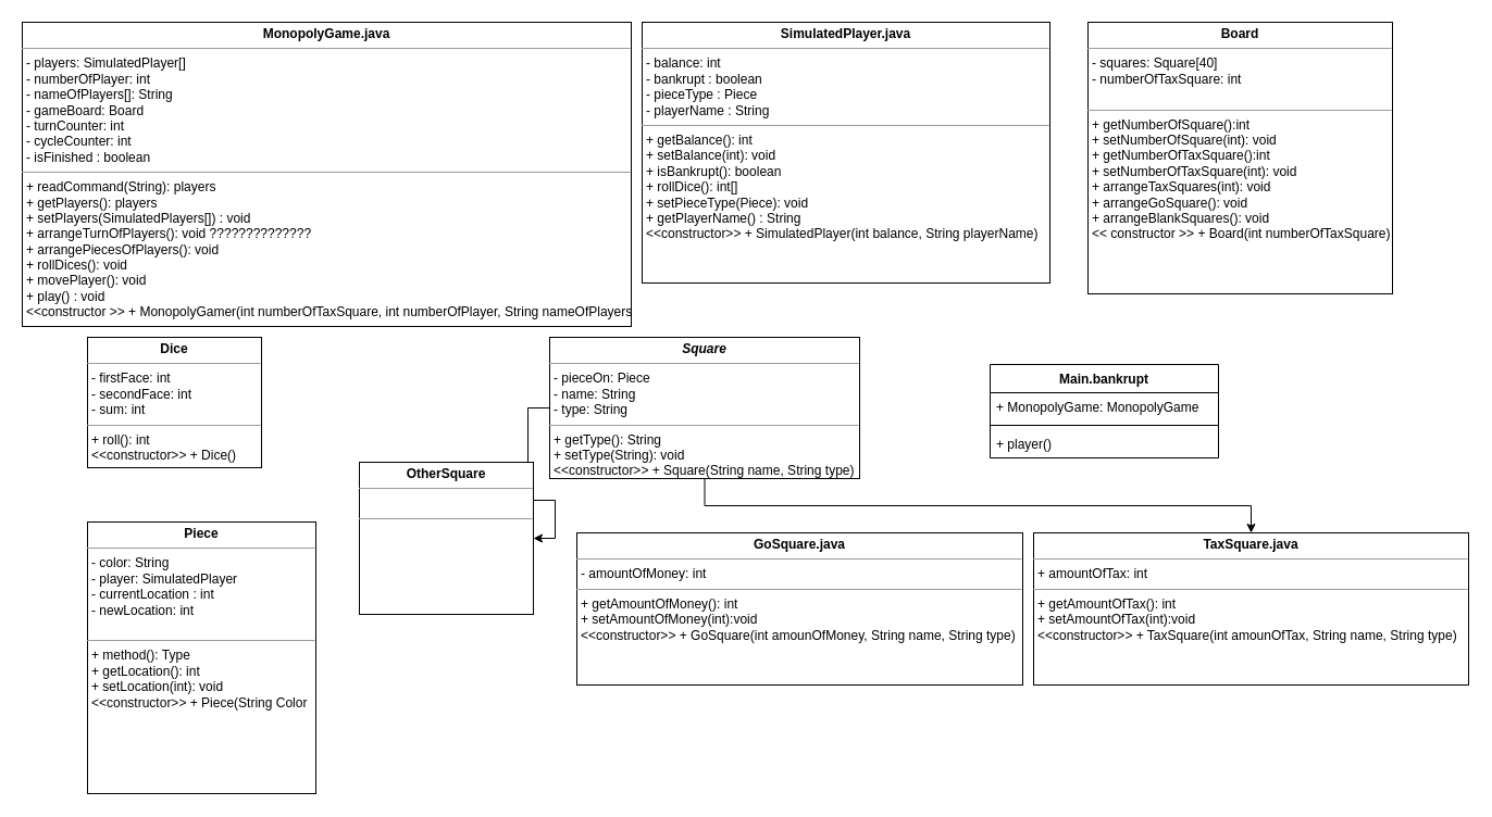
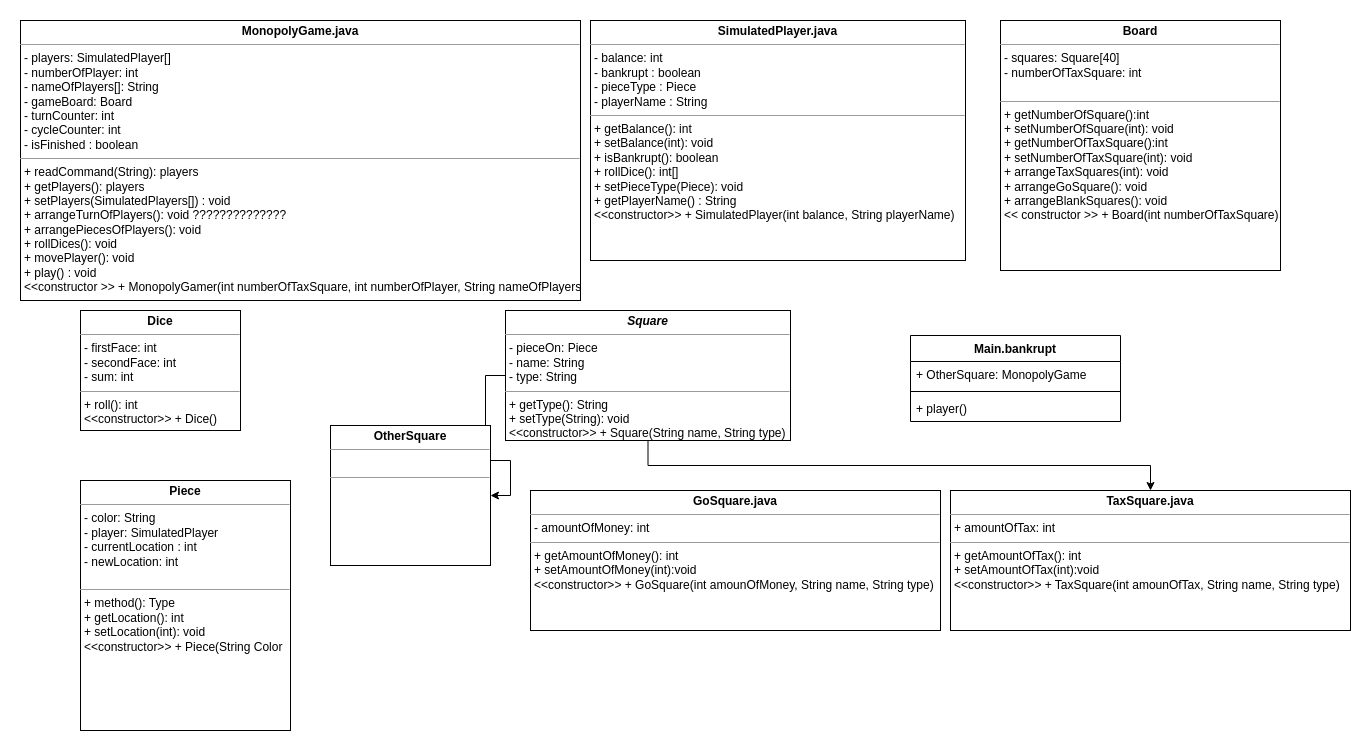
- <mxCell id="14" value="+ MonopolyGame: MonopolyGame" style="text;strokeColor=none;fillColor=none;align=left;verticalAlign=top;spacingLeft=4;spacingRight=4;overflow=hidden;rotatable=0;points=[[0,0.5],[1,0.5]];portConstraint=eastwest;" parent="13" vertex="1"><mxGeometry y="26" width="210" height="26" as="geometry" /></mxCell>
+ <mxCell id="14" value="+ OtherSquare: MonopolyGame" style="text;strokeColor=none;fillColor=none;align=left;verticalAlign=top;spacingLeft=4;spacingRight=4;overflow=hidden;rotatable=0;points=[[0,0.5],[1,0.5]];portConstraint=eastwest;" parent="13" vertex="1"><mxGeometry y="26" width="210" height="26" as="geometry" /></mxCell>
